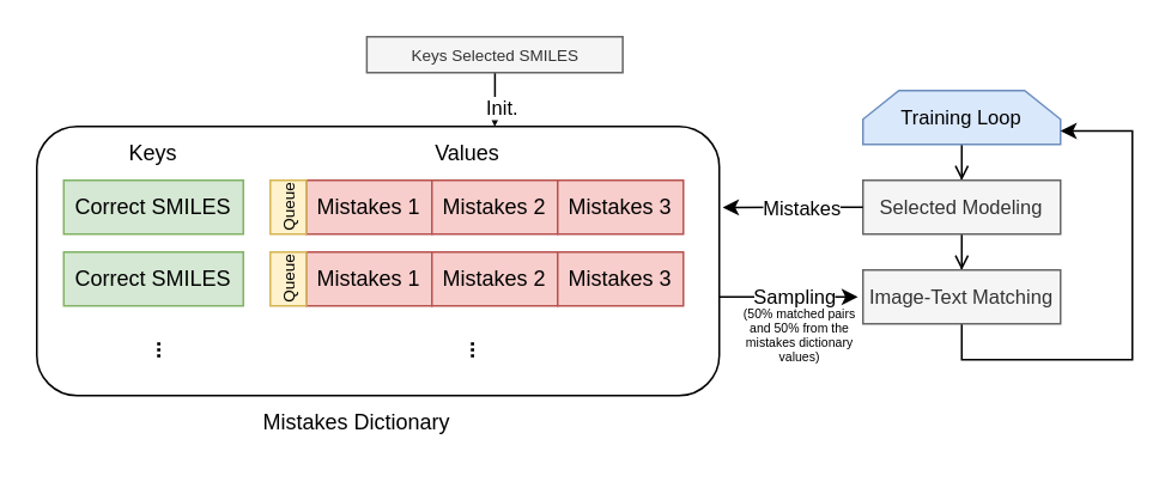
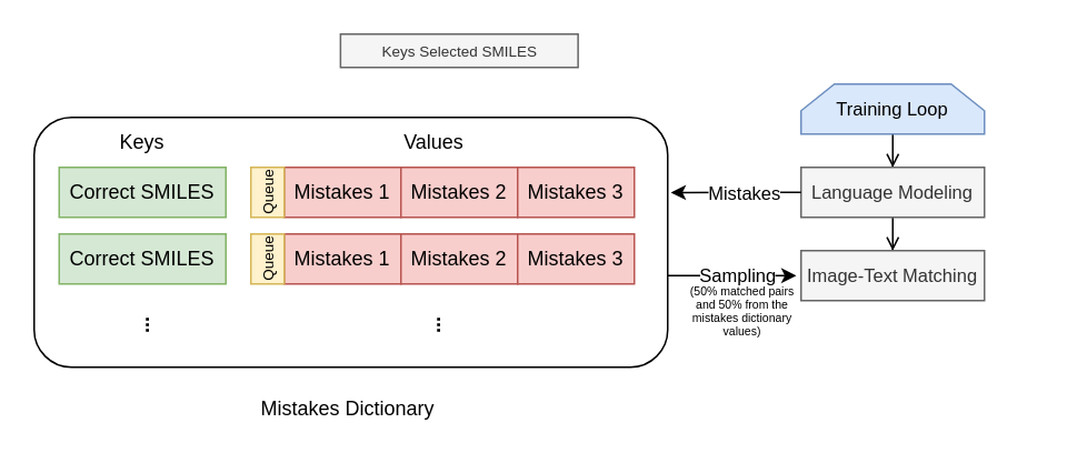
- <mxCell id="22" style="edgeStyle=orthogonalEdgeStyle;rounded=0;orthogonalLoop=1;jettySize=auto;html=1;entryX=0.75;entryY=0;entryDx=0;entryDy=0;" edge="1" parent="1" source="24" target="9"><mxGeometry relative="1" as="geometry" /></mxCell>
- <mxCell id="23" value="Init." style="edgeLabel;html=1;align=center;verticalAlign=middle;resizable=0;points=[];" vertex="1" connectable="0" parent="22"><mxGeometry x="0.24" y="3" relative="1" as="geometry"><mxPoint as="offset" /></mxGeometry></mxCell>
- <mxCell id="21" value="&lt;font style=&quot;font-size: 11px;&quot;&gt;Selected Modeling&lt;/font&gt;" style="rounded=0;whiteSpace=wrap;html=1;fillColor=#f5f5f5;fontColor=#333333;strokeColor=#666666;" vertex="1" parent="1"><mxGeometry x="480" y="100" width="110" height="30" as="geometry" /></mxCell>
+ <mxCell id="21" value="&lt;font style=&quot;font-size: 11px;&quot;&gt;Language Modeling&lt;/font&gt;" style="rounded=0;whiteSpace=wrap;html=1;fillColor=#f5f5f5;fontColor=#333333;strokeColor=#666666;" vertex="1" parent="1"><mxGeometry x="480" y="100" width="110" height="30" as="geometry" /></mxCell>
- <mxCell id="27" style="edgeStyle=orthogonalEdgeStyle;rounded=0;orthogonalLoop=1;jettySize=auto;html=1;entryX=1;entryY=0.75;entryDx=0;entryDy=0;" edge="1" parent="1" source="28" target="19"><mxGeometry relative="1" as="geometry"><Array as="points"><mxPoint x="535" y="200" /><mxPoint x="630" y="200" /><mxPoint x="630" y="72" /></Array></mxGeometry></mxCell>
- <mxCell id="3" value="Mistakes Dictionary&amp;nbsp;" style="text;html=1;align=center;verticalAlign=middle;whiteSpace=wrap;rounded=0;" vertex="1" parent="1"><mxGeometry x="95" y="220" width="210" height="30" as="geometry" /></mxCell>
+ <mxCell id="3" value="Mistakes Dictionary&amp;nbsp;" style="text;html=1;align=center;verticalAlign=middle;whiteSpace=wrap;rounded=0;" vertex="1" parent="1"><mxGeometry x="105" y="230" width="210" height="30" as="geometry" /></mxCell>
